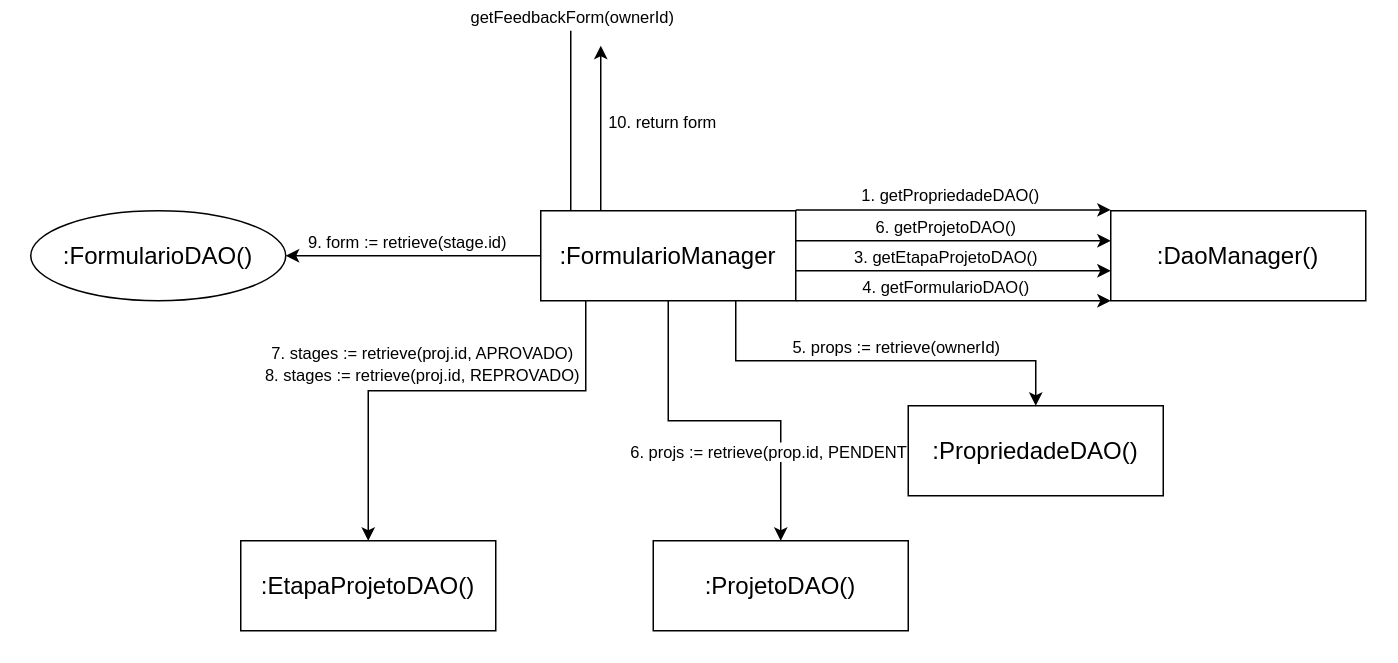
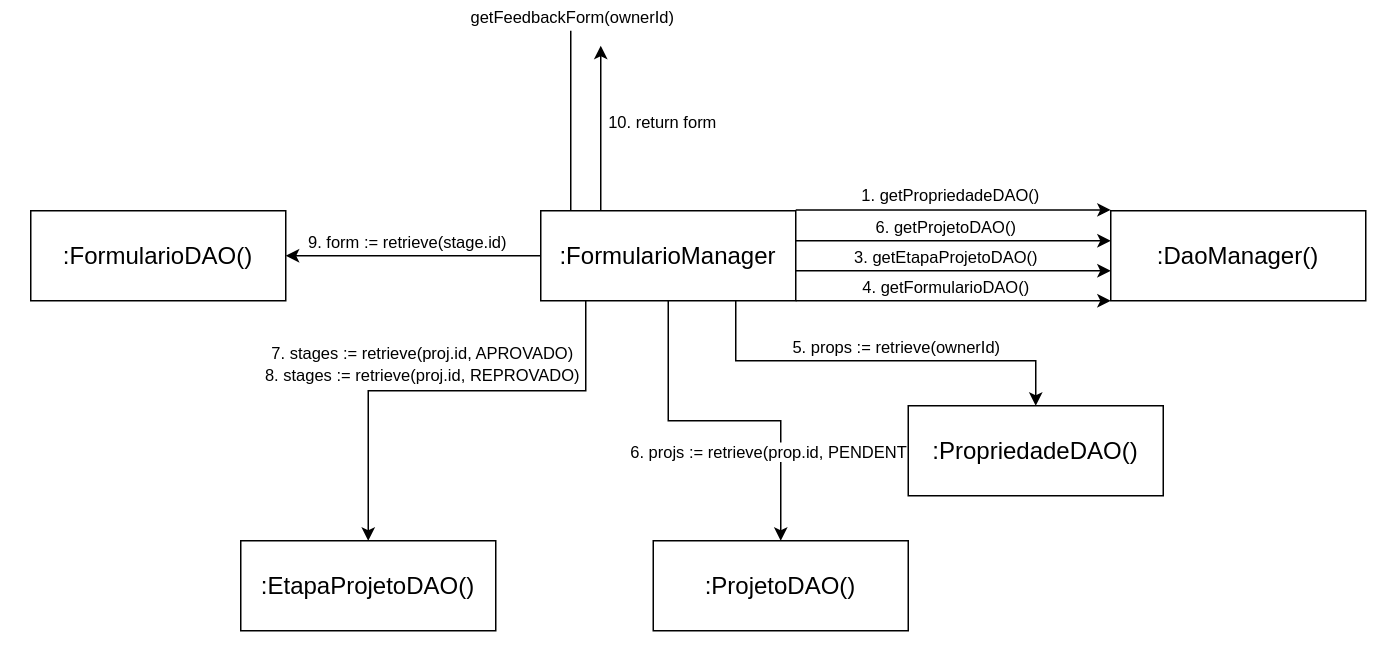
- <mxCell id="27" value=":FormularioDAO()" style="ellipse;whiteSpace=wrap;html=1;fontSize=16;" vertex="1" parent="1"><mxGeometry x="20" y="140" width="170" height="60" as="geometry" /></mxCell>
+ <mxCell id="27" value=":FormularioDAO()" style="rounded=0;whiteSpace=wrap;html=1;fontSize=16;" vertex="1" parent="1"><mxGeometry x="20" y="140" width="170" height="60" as="geometry" /></mxCell>
